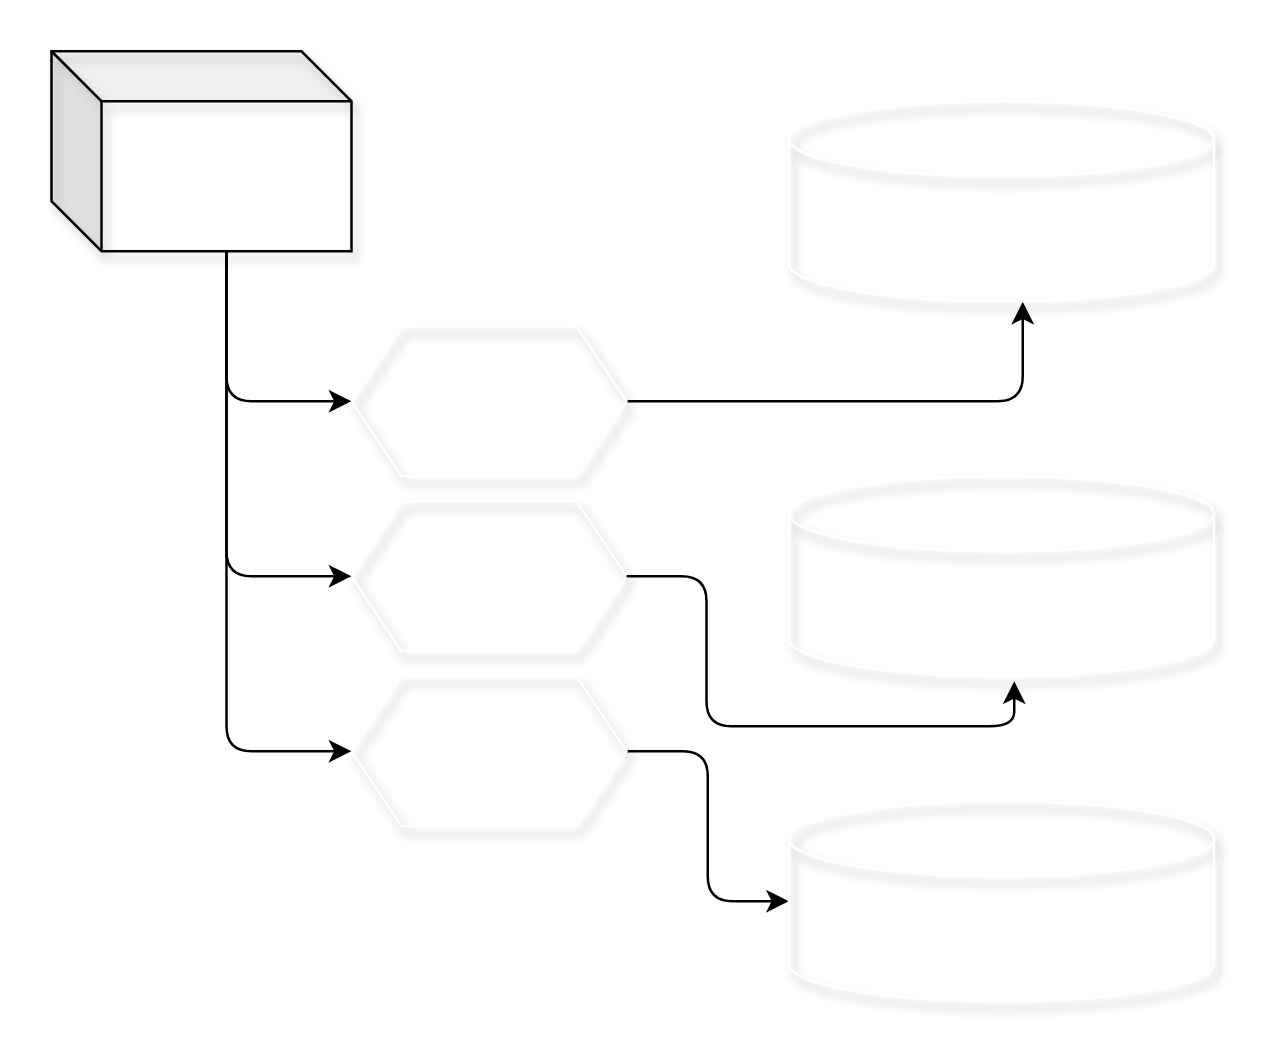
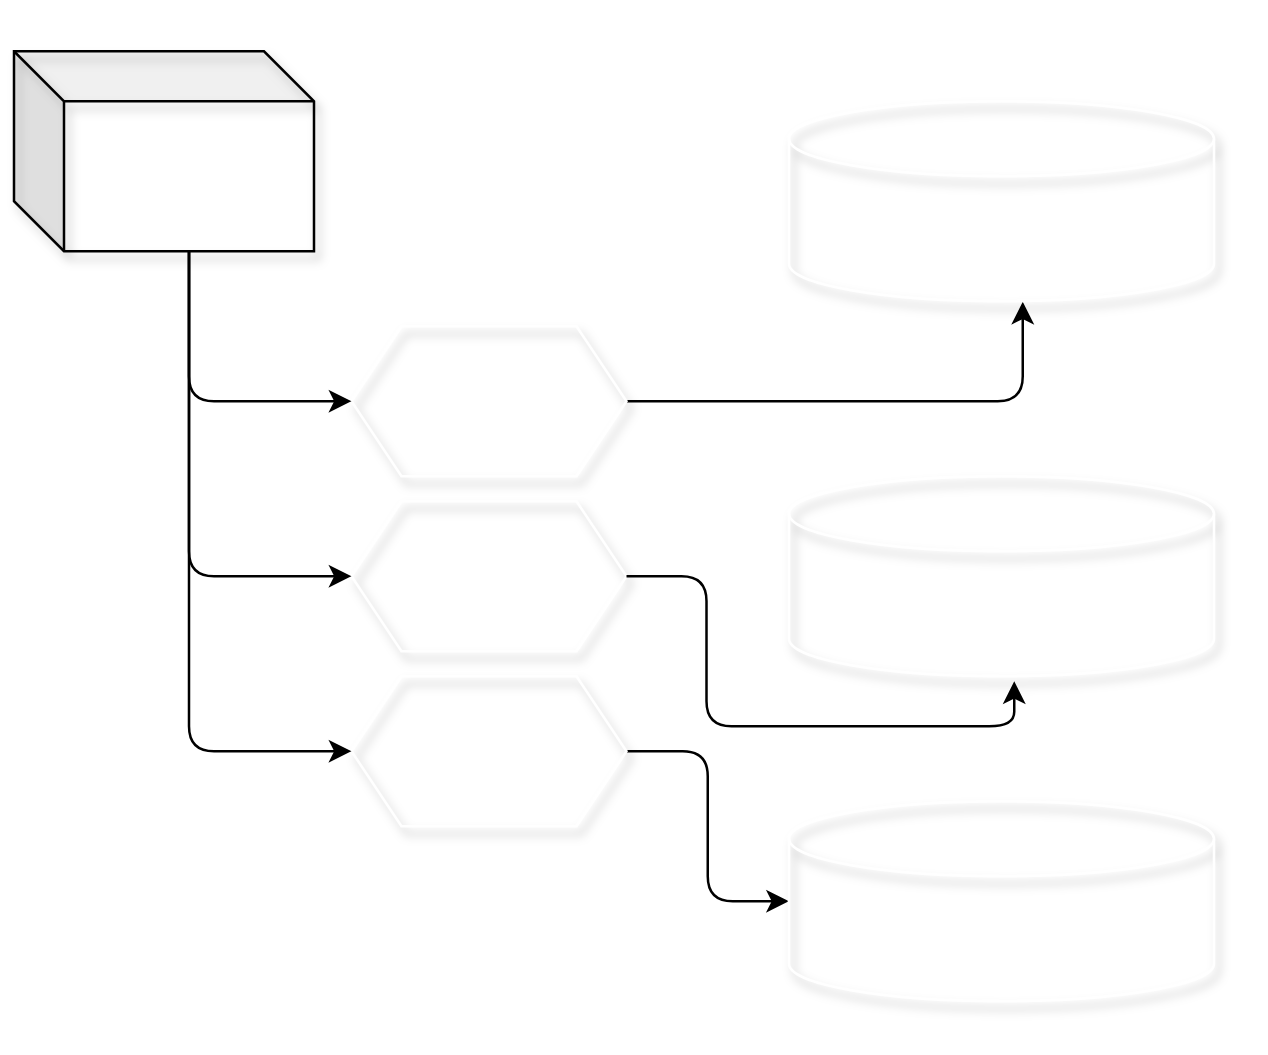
- <mxCell id="2" value="База" style="shape=cube;whiteSpace=wrap;html=1;boundedLbl=1;backgroundOutline=1;darkOpacity=0.05;darkOpacity2=0.1;shadow=1;labelBackgroundColor=none;fontColor=#FFFFFF;fillColor=none;" vertex="1" parent="1"><mxGeometry x="20" y="20" width="120" height="80" as="geometry" /></mxCell>
+ <mxCell id="2" value="База" style="shape=cube;whiteSpace=wrap;html=1;boundedLbl=1;backgroundOutline=1;darkOpacity=0.05;darkOpacity2=0.1;shadow=1;labelBackgroundColor=none;fontColor=#FFFFFF;fillColor=none;" vertex="1" parent="1"><mxGeometry x="5" y="20" width="120" height="80" as="geometry" /></mxCell>
